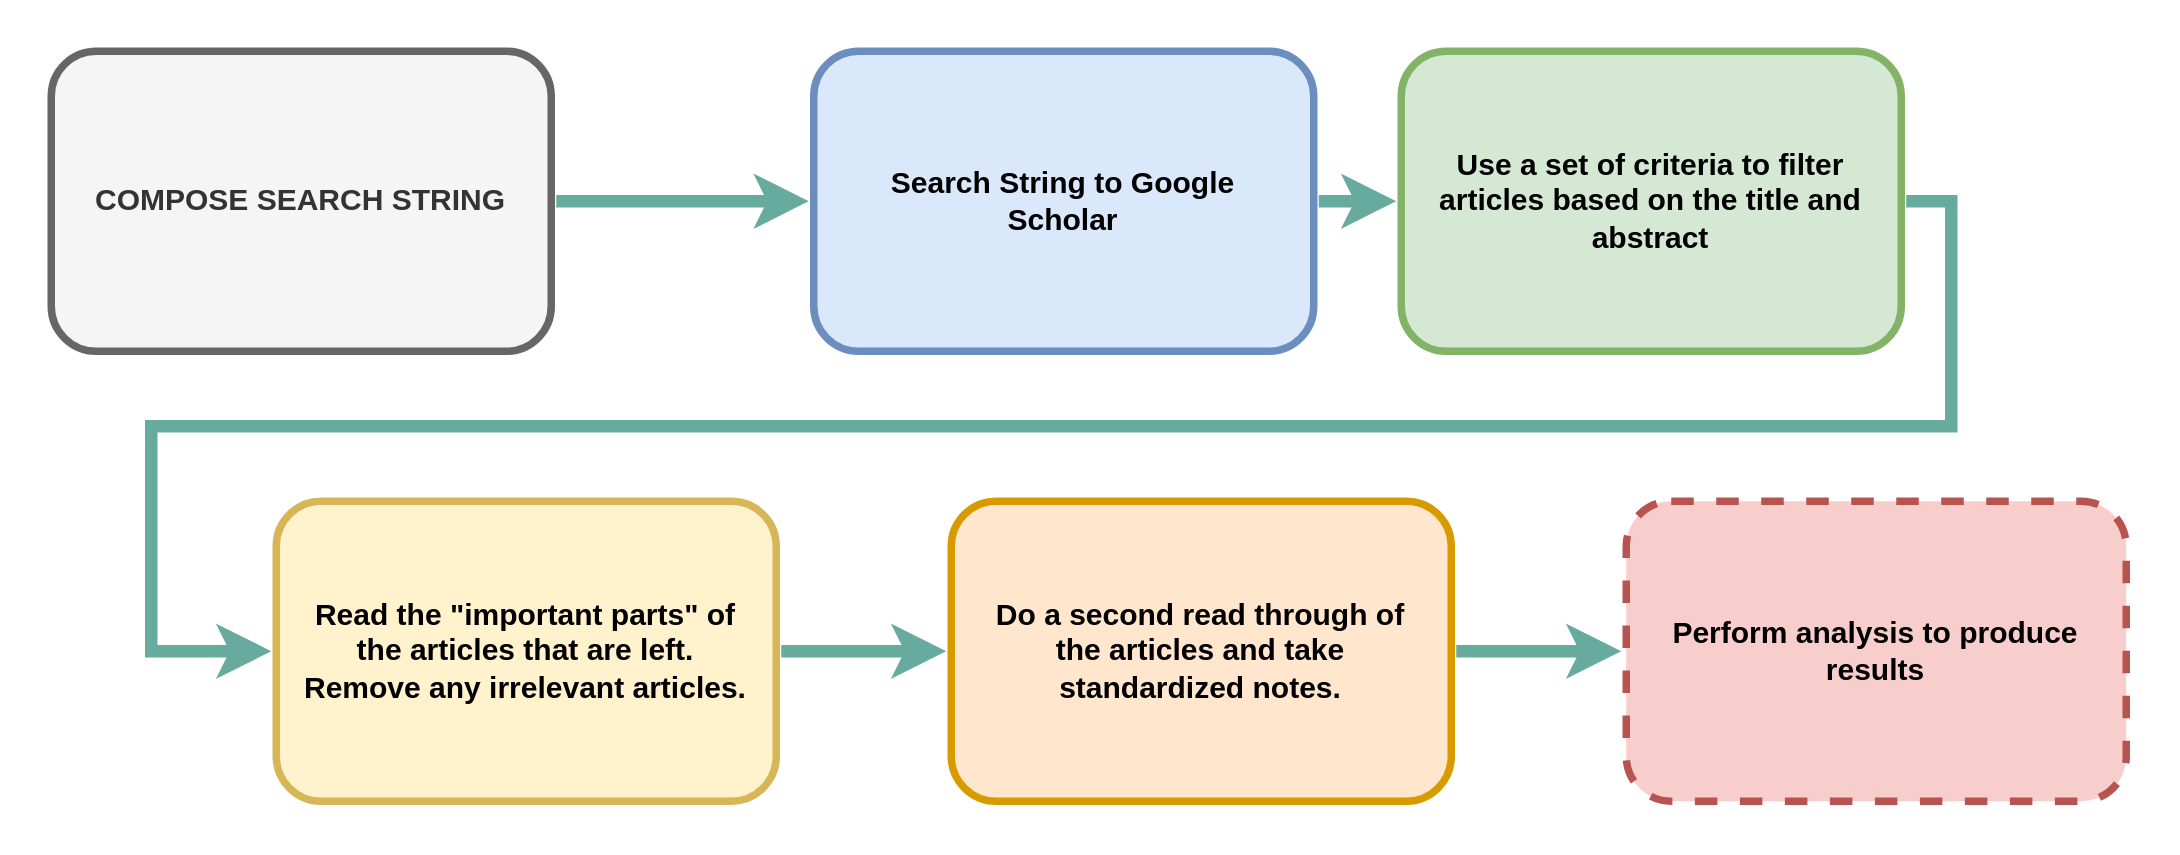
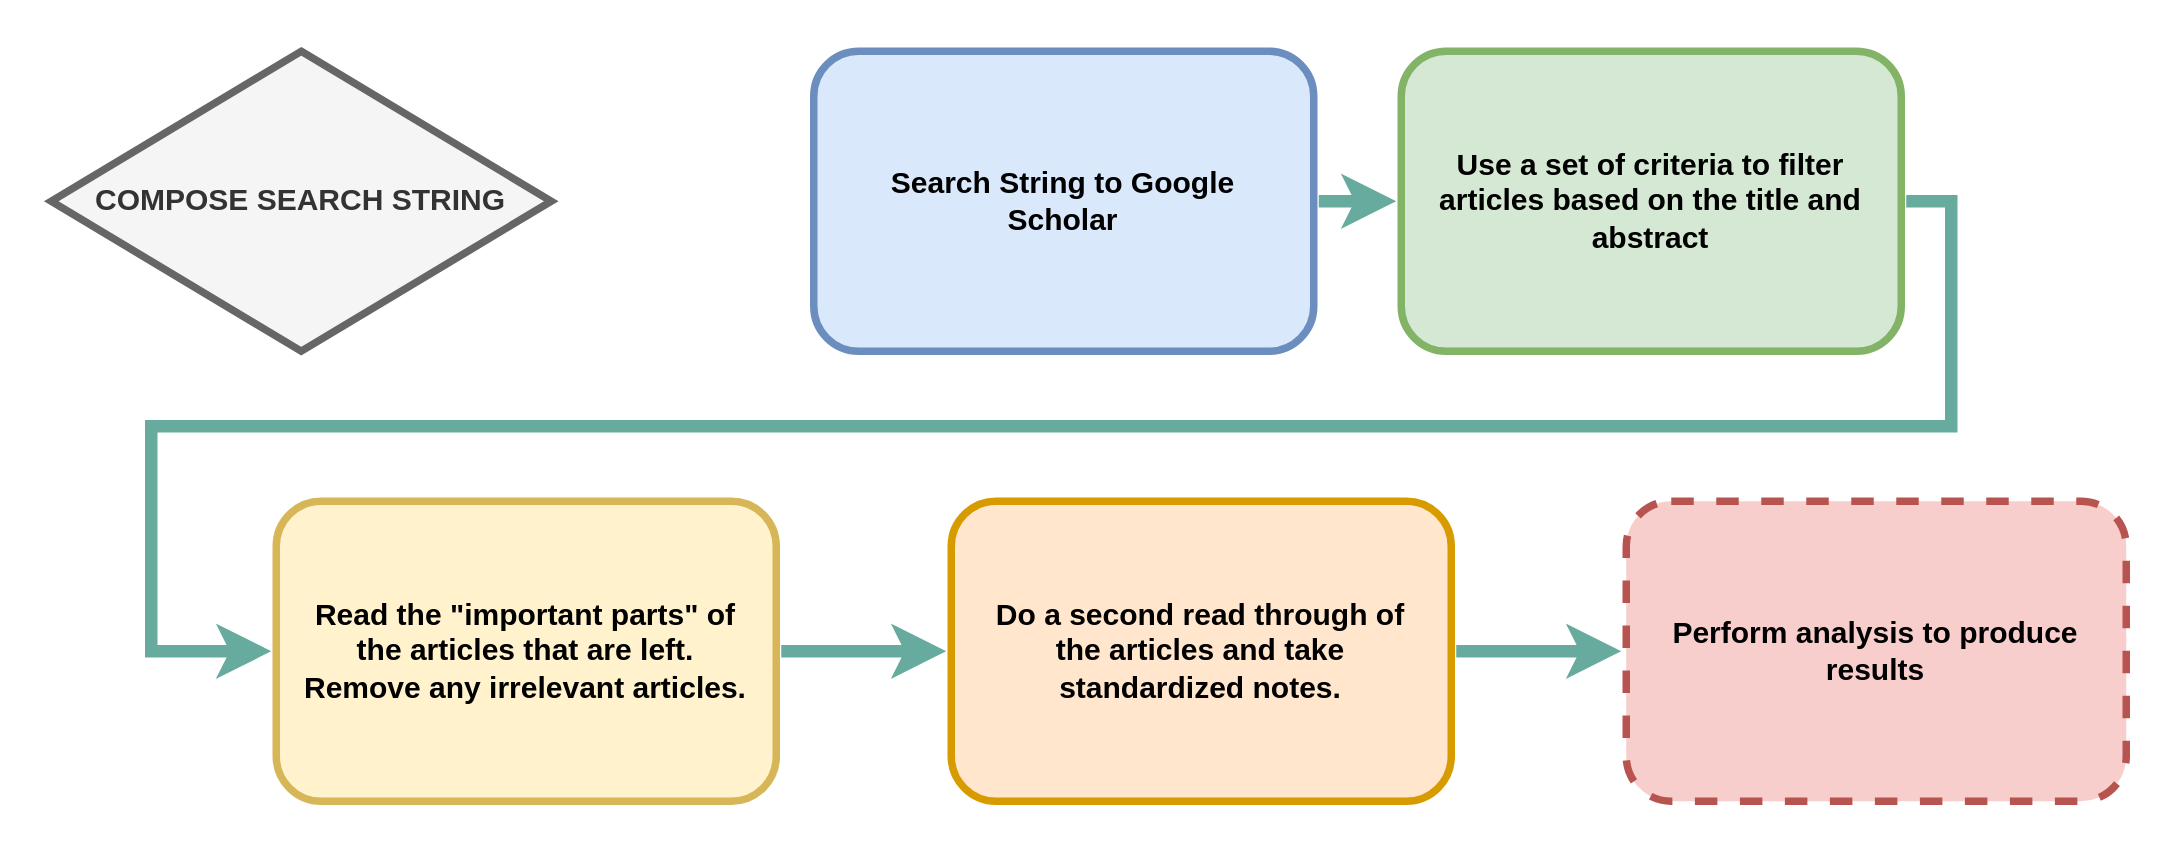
- <mxCell id="3" value="COMPOSE SEARCH STRING" style="rounded=1;whiteSpace=wrap;html=1;fillColor=#f5f5f5;strokeColor=#666666;fontColor=#333333;fontStyle=1;strokeWidth=3;perimeterSpacing=2;glass=0;shadow=0;labelBackgroundColor=none;labelBorderColor=none;textShadow=0;spacingTop=0;spacing=9;" parent="1" vertex="1"><mxGeometry x="20" y="20" width="200" height="120" as="geometry" /></mxCell>
+ <mxCell id="3" value="COMPOSE SEARCH STRING" style="rhombus;whiteSpace=wrap;html=1;fillColor=#f5f5f5;strokeColor=#666666;fontColor=#333333;fontStyle=1;strokeWidth=3;perimeterSpacing=2;glass=0;shadow=0;labelBackgroundColor=none;labelBorderColor=none;textShadow=0;spacingTop=0;spacing=9;" parent="1" vertex="1"><mxGeometry x="20" y="20" width="200" height="120" as="geometry" /></mxCell>
- <mxCell id="2" style="edgeStyle=orthogonalEdgeStyle;rounded=0;orthogonalLoop=1;jettySize=auto;html=1;exitX=1;exitY=0.5;exitDx=0;exitDy=0;entryX=0;entryY=0.5;entryDx=0;entryDy=0;strokeWidth=5;strokeColor=#67AB9F;" parent="1" source="3" target="5" edge="1"><mxGeometry relative="1" as="geometry" /></mxCell>
